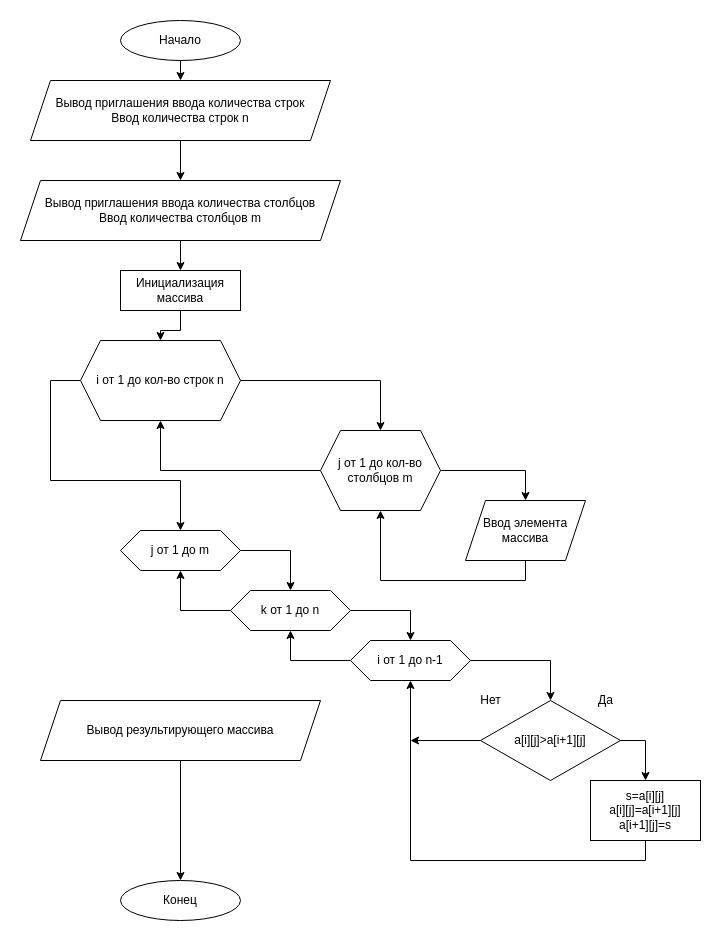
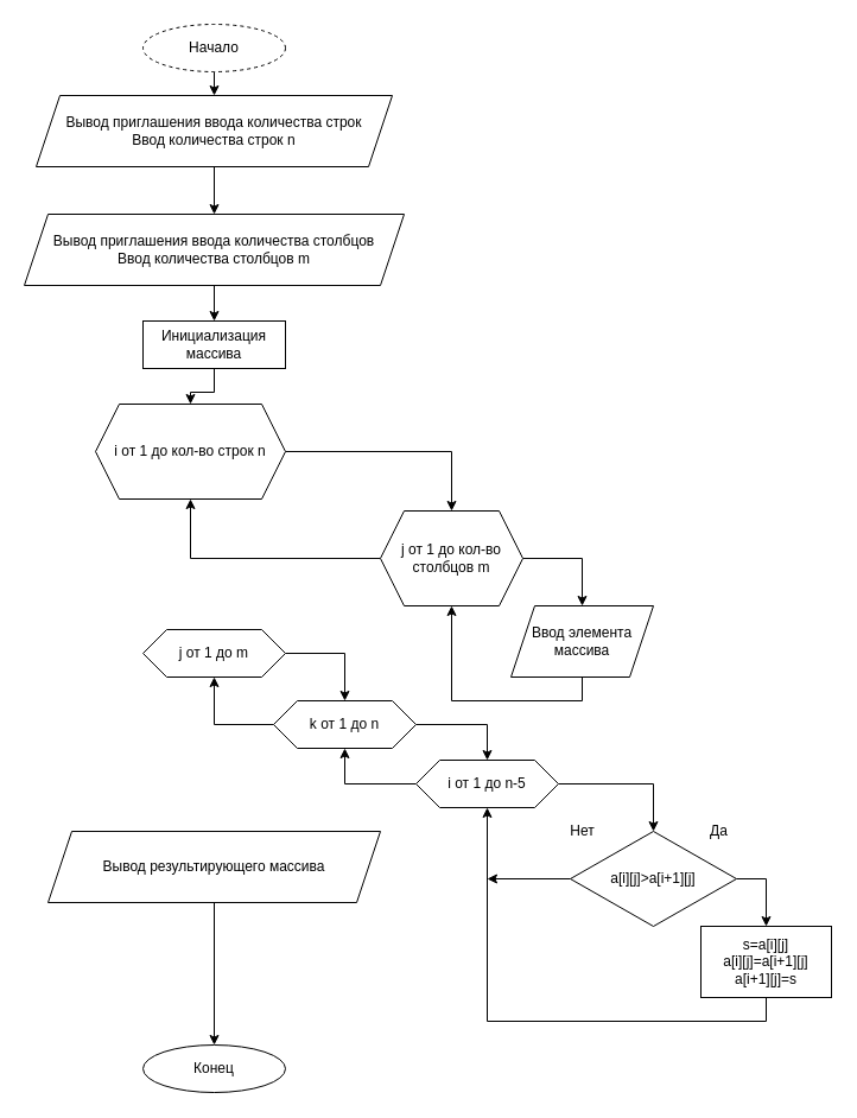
- <mxCell id="3" value="Начало" style="ellipse;whiteSpace=wrap;html=1;" parent="1" vertex="1"><mxGeometry x="120" y="20" width="120" height="40" as="geometry" /></mxCell>
+ <mxCell id="3" value="Начало" style="ellipse;whiteSpace=wrap;html=1;dashed=1;" parent="1" vertex="1"><mxGeometry x="120" y="20" width="120" height="40" as="geometry" /></mxCell>
- <mxCell id="8" style="edgeStyle=orthogonalEdgeStyle;rounded=0;orthogonalLoop=1;jettySize=auto;html=1;exitX=0;exitY=0.5;exitDx=0;exitDy=0;entryX=0.5;entryY=0;entryDx=0;entryDy=0;" parent="1" source="10" target="32" edge="1"><mxGeometry relative="1" as="geometry"><Array as="points"><mxPoint x="50" y="380" /><mxPoint x="50" y="480" /><mxPoint x="180" y="480" /></Array><mxPoint x="180" y="500" as="targetPoint" /></mxGeometry></mxCell>
- <mxCell id="18" value="Ввод элемента массива" style="shape=parallelogram;perimeter=parallelogramPerimeter;whiteSpace=wrap;html=1;fixedSize=1;" parent="1" vertex="1"><mxGeometry x="465" y="500" width="120" height="60" as="geometry" /></mxCell>
+ <mxCell id="18" value="Ввод элемента массива" style="shape=parallelogram;perimeter=parallelogramPerimeter;whiteSpace=wrap;html=1;fixedSize=1;" parent="1" vertex="1"><mxGeometry x="430" y="510" width="120" height="60" as="geometry" /></mxCell>
- <mxCell id="35" value="i от 1 до n-1" style="shape=hexagon;perimeter=hexagonPerimeter2;whiteSpace=wrap;html=1;fixedSize=1;" parent="1" vertex="1"><mxGeometry x="350" y="640" width="120" height="40" as="geometry" /></mxCell>
+ <mxCell id="35" value="i от 1 до n-5" style="shape=hexagon;perimeter=hexagonPerimeter2;whiteSpace=wrap;html=1;fixedSize=1;" parent="1" vertex="1"><mxGeometry x="350" y="640" width="120" height="40" as="geometry" /></mxCell>
